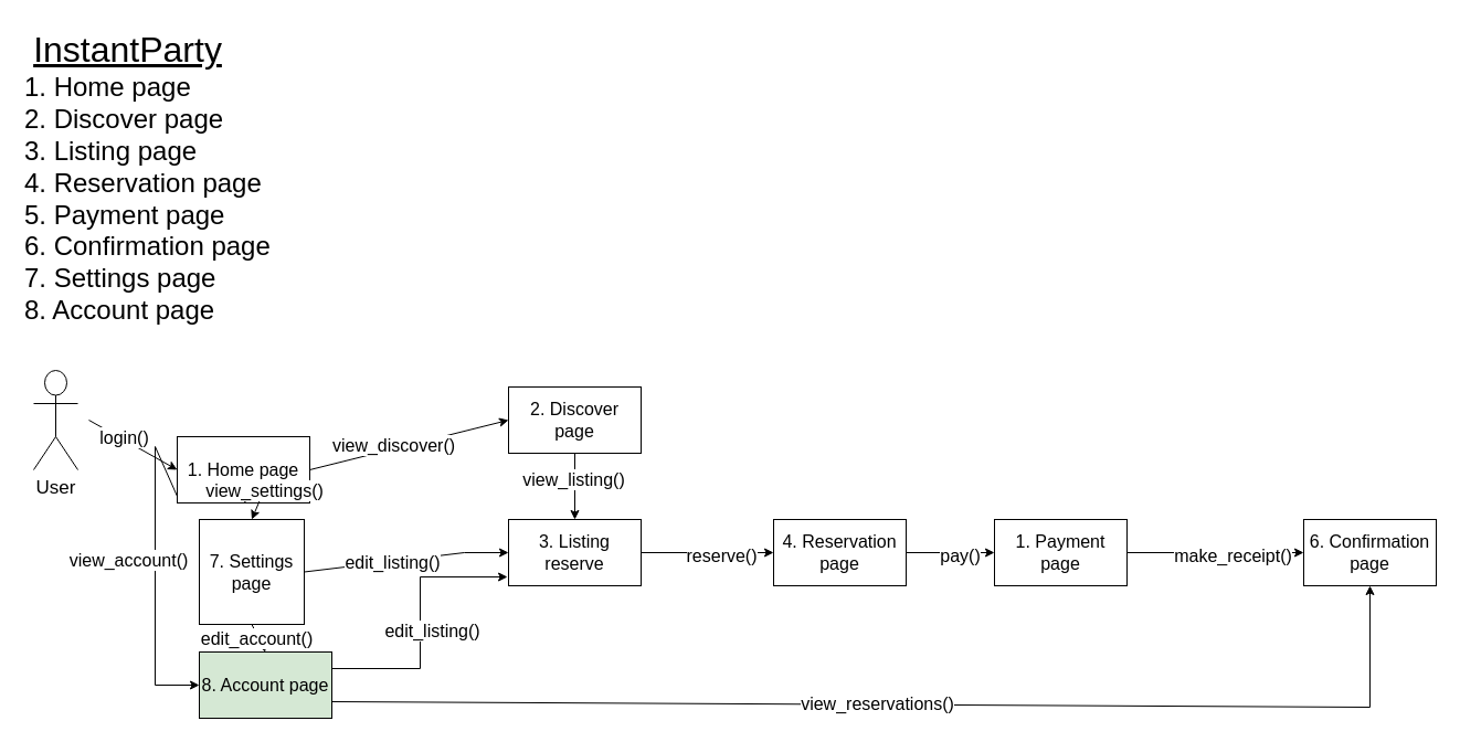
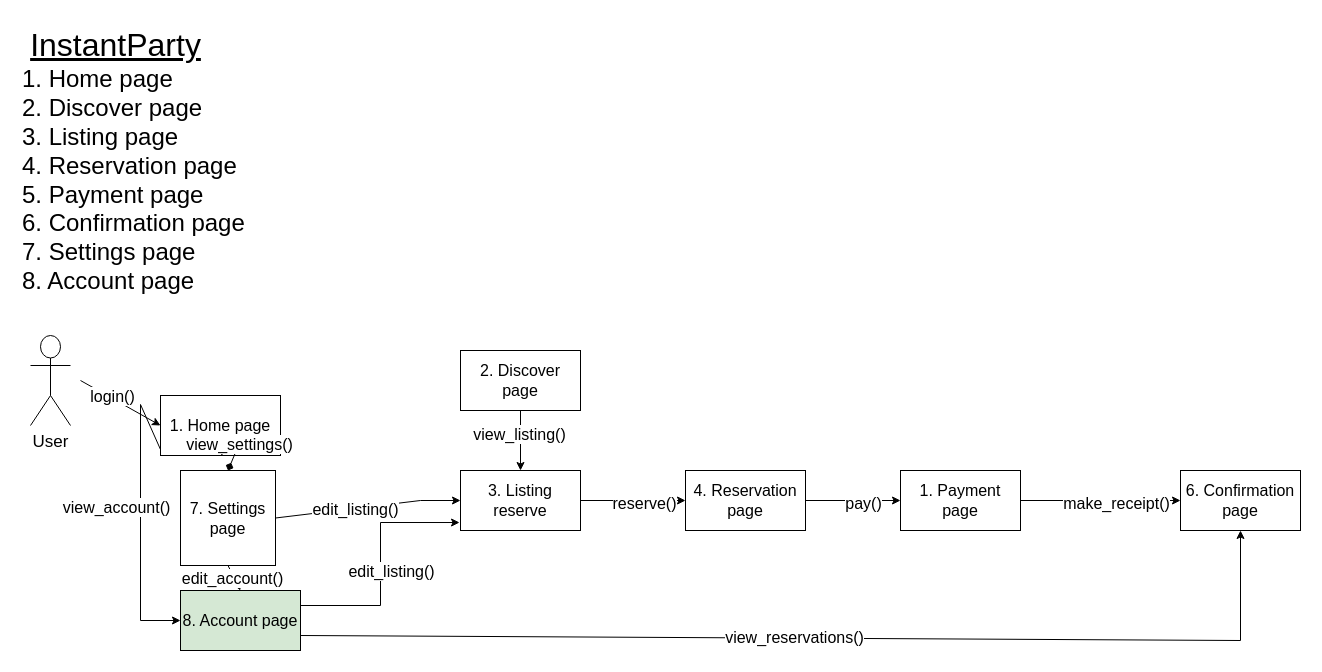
- <mxCell id="8" value="" style="endArrow=classic;html=1;rounded=0;exitX=1;exitY=0.5;exitDx=0;exitDy=0;entryX=0;entryY=0.5;entryDx=0;entryDy=0;" edge="1" parent="1" source="7" target="10"><mxGeometry width="50" height="50" relative="1" as="geometry"><mxPoint x="420" y="400" as="sourcePoint" /><mxPoint x="380" y="380" as="targetPoint" /></mxGeometry></mxCell>
- <mxCell id="9" value="&lt;span style=&quot;font-size: 16px;&quot;&gt;view_discover()&lt;/span&gt;" style="edgeLabel;html=1;align=center;verticalAlign=middle;resizable=0;points=[];" vertex="1" connectable="0" parent="8"><mxGeometry x="-0.15" y="3" relative="1" as="geometry"><mxPoint as="offset" /></mxGeometry></mxCell>
- <mxCell id="12" value="" style="endArrow=classic;html=1;rounded=0;exitX=0.5;exitY=1;exitDx=0;exitDy=0;entryX=0.5;entryY=0;entryDx=0;entryDy=0;" edge="1" parent="1" source="7" target="11"><mxGeometry width="50" height="50" relative="1" as="geometry"><mxPoint x="420" y="400" as="sourcePoint" /><mxPoint x="470" y="350" as="targetPoint" /><Array as="points"><mxPoint x="240" y="440" /></Array></mxGeometry></mxCell>
+ <mxCell id="12" value="" style="endArrow=diamond;html=1;rounded=0;exitX=0.5;exitY=1;exitDx=0;exitDy=0;entryX=0.5;entryY=0;entryDx=0;entryDy=0;" edge="1" parent="1" source="7" target="11"><mxGeometry width="50" height="50" relative="1" as="geometry"><mxPoint x="420" y="400" as="sourcePoint" /><mxPoint x="470" y="350" as="targetPoint" /><Array as="points"><mxPoint x="240" y="440" /></Array></mxGeometry></mxCell>
- <mxCell id="22" value="&lt;font style=&quot;font-size: 16px;&quot;&gt;4. Reservation page&lt;/font&gt;" style="rounded=0;whiteSpace=wrap;html=1;" vertex="1" parent="1"><mxGeometry x="700" y="470" width="120" height="60" as="geometry" /></mxCell>
+ <mxCell id="22" value="&lt;font style=&quot;font-size: 16px;&quot;&gt;4. Reservation page&lt;/font&gt;" style="rounded=0;whiteSpace=wrap;html=1;" vertex="1" parent="1"><mxGeometry x="685" y="470" width="120" height="60" as="geometry" /></mxCell>
